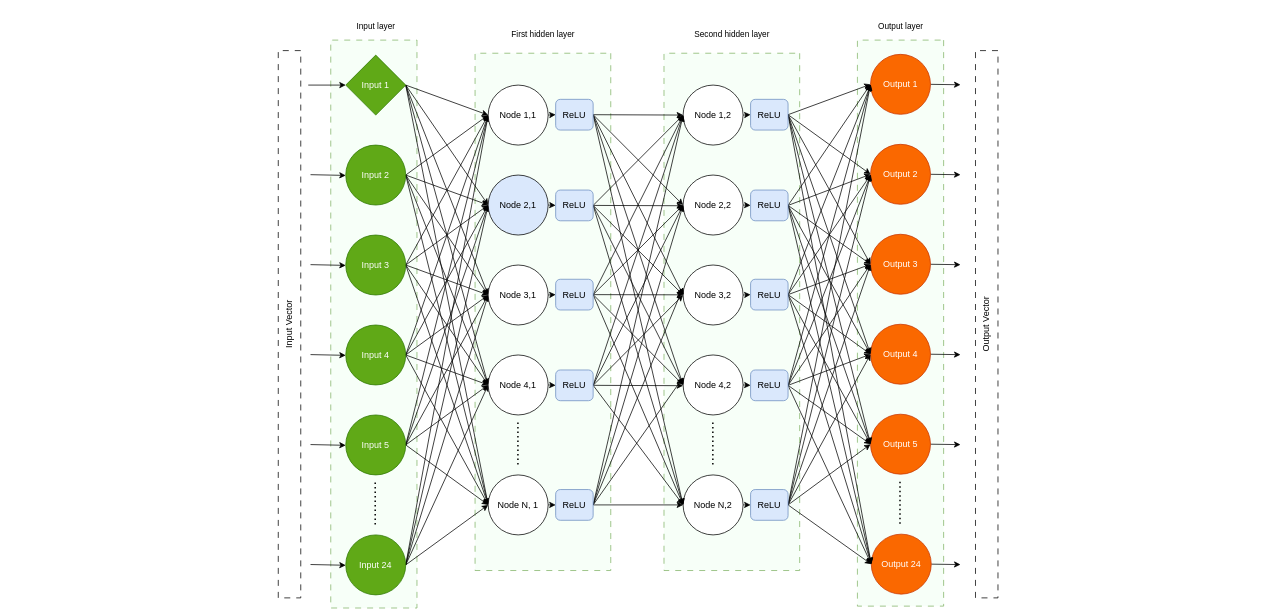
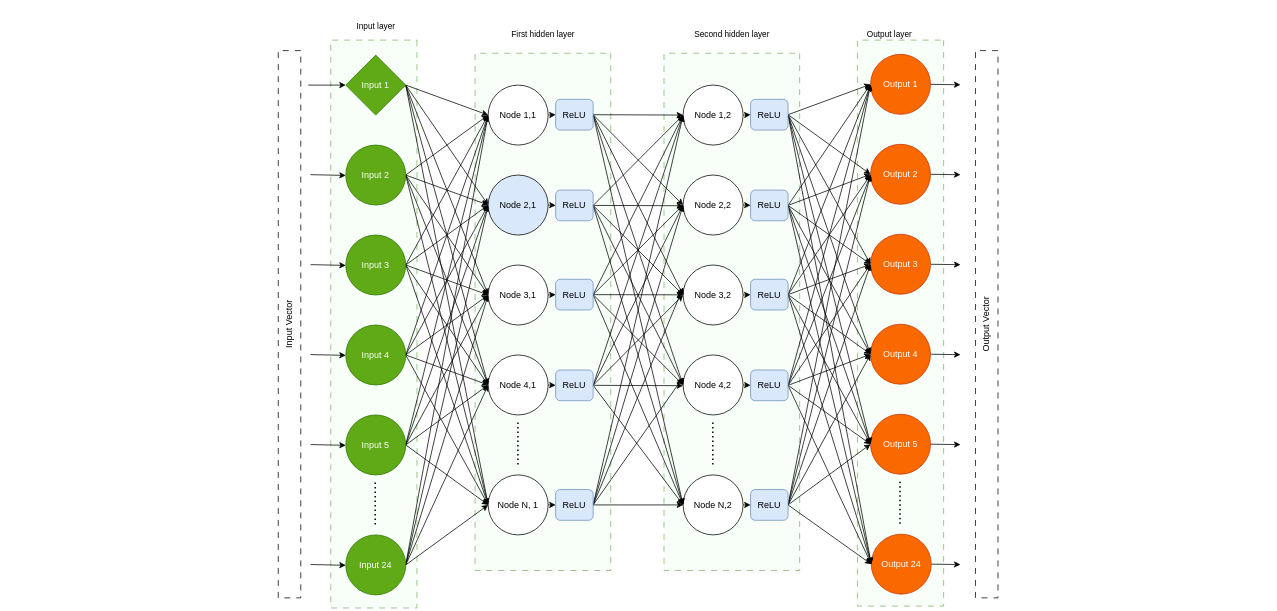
- <mxCell id="154" value="Output layer" style="text;html=1;align=center;verticalAlign=middle;resizable=0;points=[];autosize=1;strokeColor=none;fillColor=none;fontSize=11;fontFamily=Helvetica;fontColor=default;" vertex="1" parent="1"><mxGeometry x="1160" y="20" width="80" height="30" as="geometry" /></mxCell>
+ <mxCell id="154" value="Output layer" style="text;html=1;align=center;verticalAlign=middle;resizable=0;points=[];autosize=1;strokeColor=none;fillColor=none;fontSize=11;fontFamily=Helvetica;fontColor=default;" vertex="1" parent="1"><mxGeometry x="1145" y="30" width="80" height="30" as="geometry" /></mxCell>
